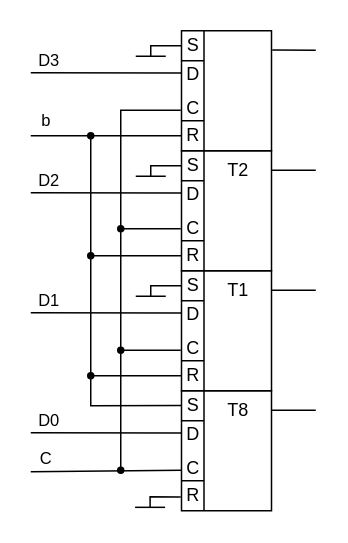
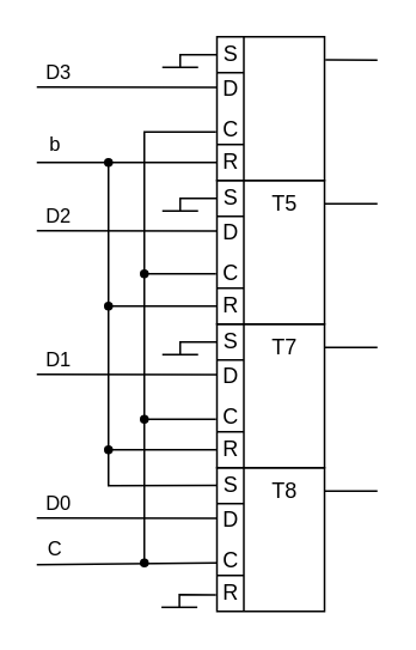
- <mxCell id="15" value="T2" style="text;html=1;align=center;verticalAlign=middle;resizable=0;points=[];autosize=1;strokeColor=none;fillColor=none;" parent="11" vertex="1"><mxGeometry x="25.5" y="3" width="30" height="20" as="geometry" /></mxCell>
+ <mxCell id="15" value="T5" style="text;html=1;align=center;verticalAlign=middle;resizable=0;points=[];autosize=1;strokeColor=none;fillColor=none;" parent="11" vertex="1"><mxGeometry x="25.5" y="3" width="30" height="20" as="geometry" /></mxCell>
- <mxCell id="25" value="T1" style="text;html=1;align=center;verticalAlign=middle;resizable=0;points=[];autosize=1;strokeColor=none;fillColor=none;" parent="21" vertex="1"><mxGeometry x="25.5" y="3" width="30" height="20" as="geometry" /></mxCell>
+ <mxCell id="25" value="T7" style="text;html=1;align=center;verticalAlign=middle;resizable=0;points=[];autosize=1;strokeColor=none;fillColor=none;" parent="21" vertex="1"><mxGeometry x="25.5" y="3" width="30" height="20" as="geometry" /></mxCell>
